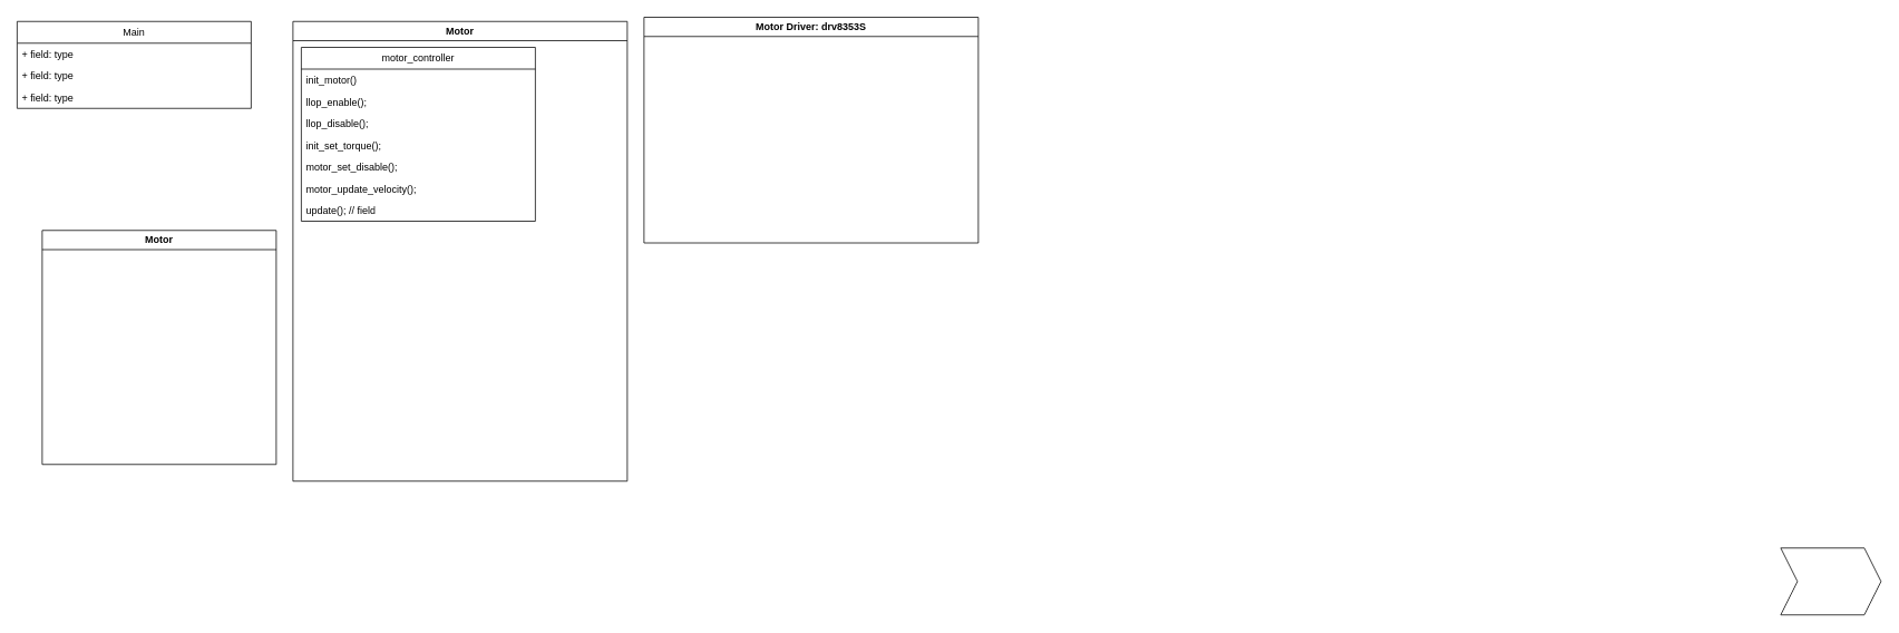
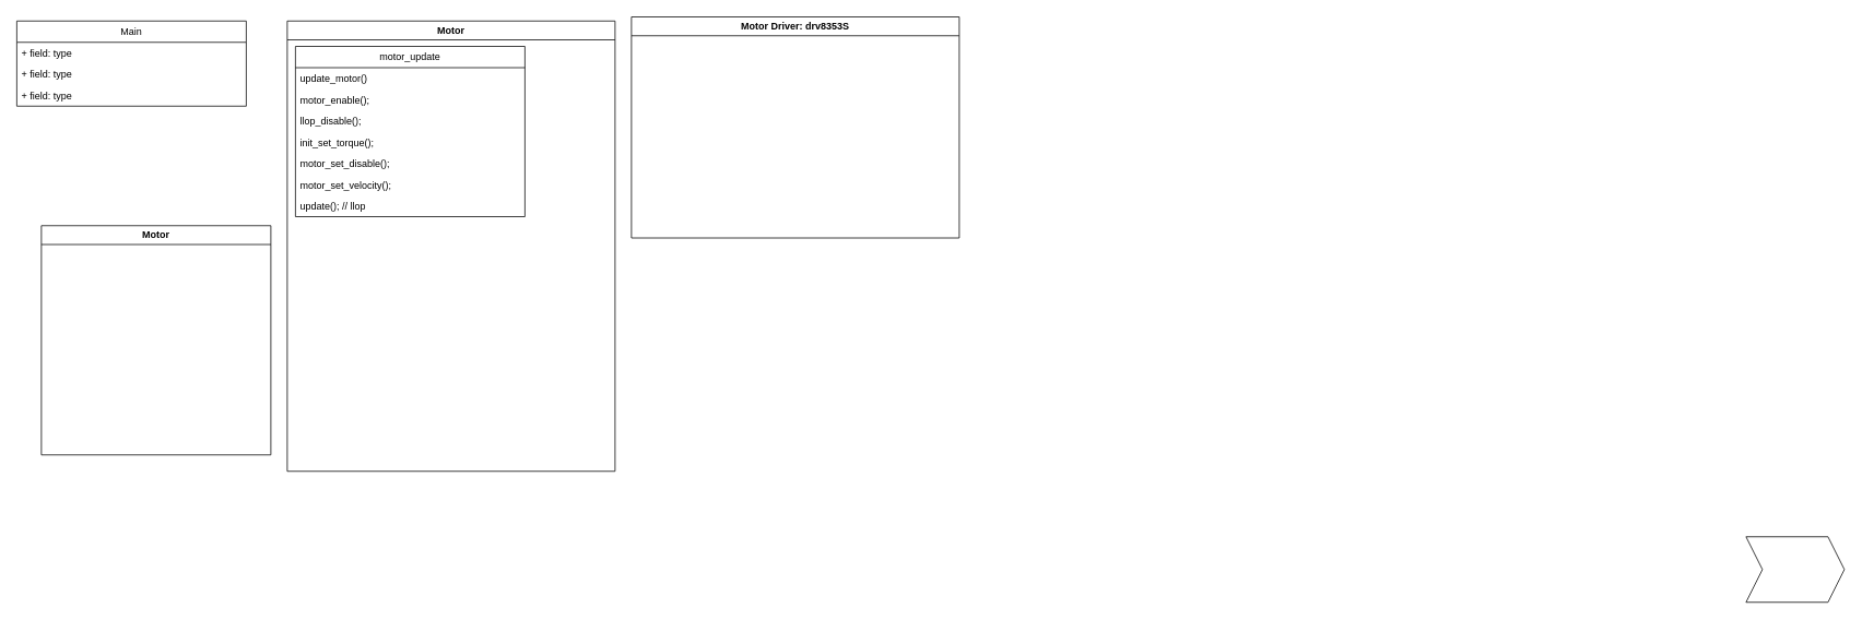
- <mxCell id="4" value="motor_controller" style="swimlane;fontStyle=0;childLayout=stackLayout;horizontal=1;startSize=26;fillColor=none;horizontalStack=0;resizeParent=1;resizeParentMax=0;resizeLast=0;collapsible=1;marginBottom=0;whiteSpace=wrap;html=1;" parent="3" vertex="1"><mxGeometry x="10" y="31" width="280" height="208" as="geometry" /></mxCell>
+ <mxCell id="4" value="motor_update" style="swimlane;fontStyle=0;childLayout=stackLayout;horizontal=1;startSize=26;fillColor=none;horizontalStack=0;resizeParent=1;resizeParentMax=0;resizeLast=0;collapsible=1;marginBottom=0;whiteSpace=wrap;html=1;" parent="3" vertex="1"><mxGeometry x="10" y="31" width="280" height="208" as="geometry" /></mxCell>
- <mxCell id="5" value="init_motor()" style="text;strokeColor=none;fillColor=none;align=left;verticalAlign=top;spacingLeft=4;spacingRight=4;overflow=hidden;rotatable=0;points=[[0,0.5],[1,0.5]];portConstraint=eastwest;whiteSpace=wrap;html=1;" parent="4" vertex="1"><mxGeometry y="26" width="280" height="26" as="geometry" /></mxCell>
+ <mxCell id="5" value="update_motor()" style="text;strokeColor=none;fillColor=none;align=left;verticalAlign=top;spacingLeft=4;spacingRight=4;overflow=hidden;rotatable=0;points=[[0,0.5],[1,0.5]];portConstraint=eastwest;whiteSpace=wrap;html=1;" parent="4" vertex="1"><mxGeometry y="26" width="280" height="26" as="geometry" /></mxCell>
- <mxCell id="6" value="llop_enable();" style="text;strokeColor=none;fillColor=none;align=left;verticalAlign=top;spacingLeft=4;spacingRight=4;overflow=hidden;rotatable=0;points=[[0,0.5],[1,0.5]];portConstraint=eastwest;whiteSpace=wrap;html=1;" parent="4" vertex="1"><mxGeometry y="52" width="280" height="26" as="geometry" /></mxCell>
+ <mxCell id="6" value="motor_enable();" style="text;strokeColor=none;fillColor=none;align=left;verticalAlign=top;spacingLeft=4;spacingRight=4;overflow=hidden;rotatable=0;points=[[0,0.5],[1,0.5]];portConstraint=eastwest;whiteSpace=wrap;html=1;" parent="4" vertex="1"><mxGeometry y="52" width="280" height="26" as="geometry" /></mxCell>
- <mxCell id="10" value="motor_update_velocity();" style="text;strokeColor=none;fillColor=none;align=left;verticalAlign=top;spacingLeft=4;spacingRight=4;overflow=hidden;rotatable=0;points=[[0,0.5],[1,0.5]];portConstraint=eastwest;whiteSpace=wrap;html=1;" parent="4" vertex="1"><mxGeometry y="156" width="280" height="26" as="geometry" /></mxCell>
+ <mxCell id="10" value="motor_set_velocity();" style="text;strokeColor=none;fillColor=none;align=left;verticalAlign=top;spacingLeft=4;spacingRight=4;overflow=hidden;rotatable=0;points=[[0,0.5],[1,0.5]];portConstraint=eastwest;whiteSpace=wrap;html=1;" parent="4" vertex="1"><mxGeometry y="156" width="280" height="26" as="geometry" /></mxCell>
- <mxCell id="11" value="update(); // field" style="text;strokeColor=none;fillColor=none;align=left;verticalAlign=top;spacingLeft=4;spacingRight=4;overflow=hidden;rotatable=0;points=[[0,0.5],[1,0.5]];portConstraint=eastwest;whiteSpace=wrap;html=1;" parent="4" vertex="1"><mxGeometry y="182" width="280" height="26" as="geometry" /></mxCell>
+ <mxCell id="11" value="update(); // llop" style="text;strokeColor=none;fillColor=none;align=left;verticalAlign=top;spacingLeft=4;spacingRight=4;overflow=hidden;rotatable=0;points=[[0,0.5],[1,0.5]];portConstraint=eastwest;whiteSpace=wrap;html=1;" parent="4" vertex="1"><mxGeometry y="182" width="280" height="26" as="geometry" /></mxCell>
